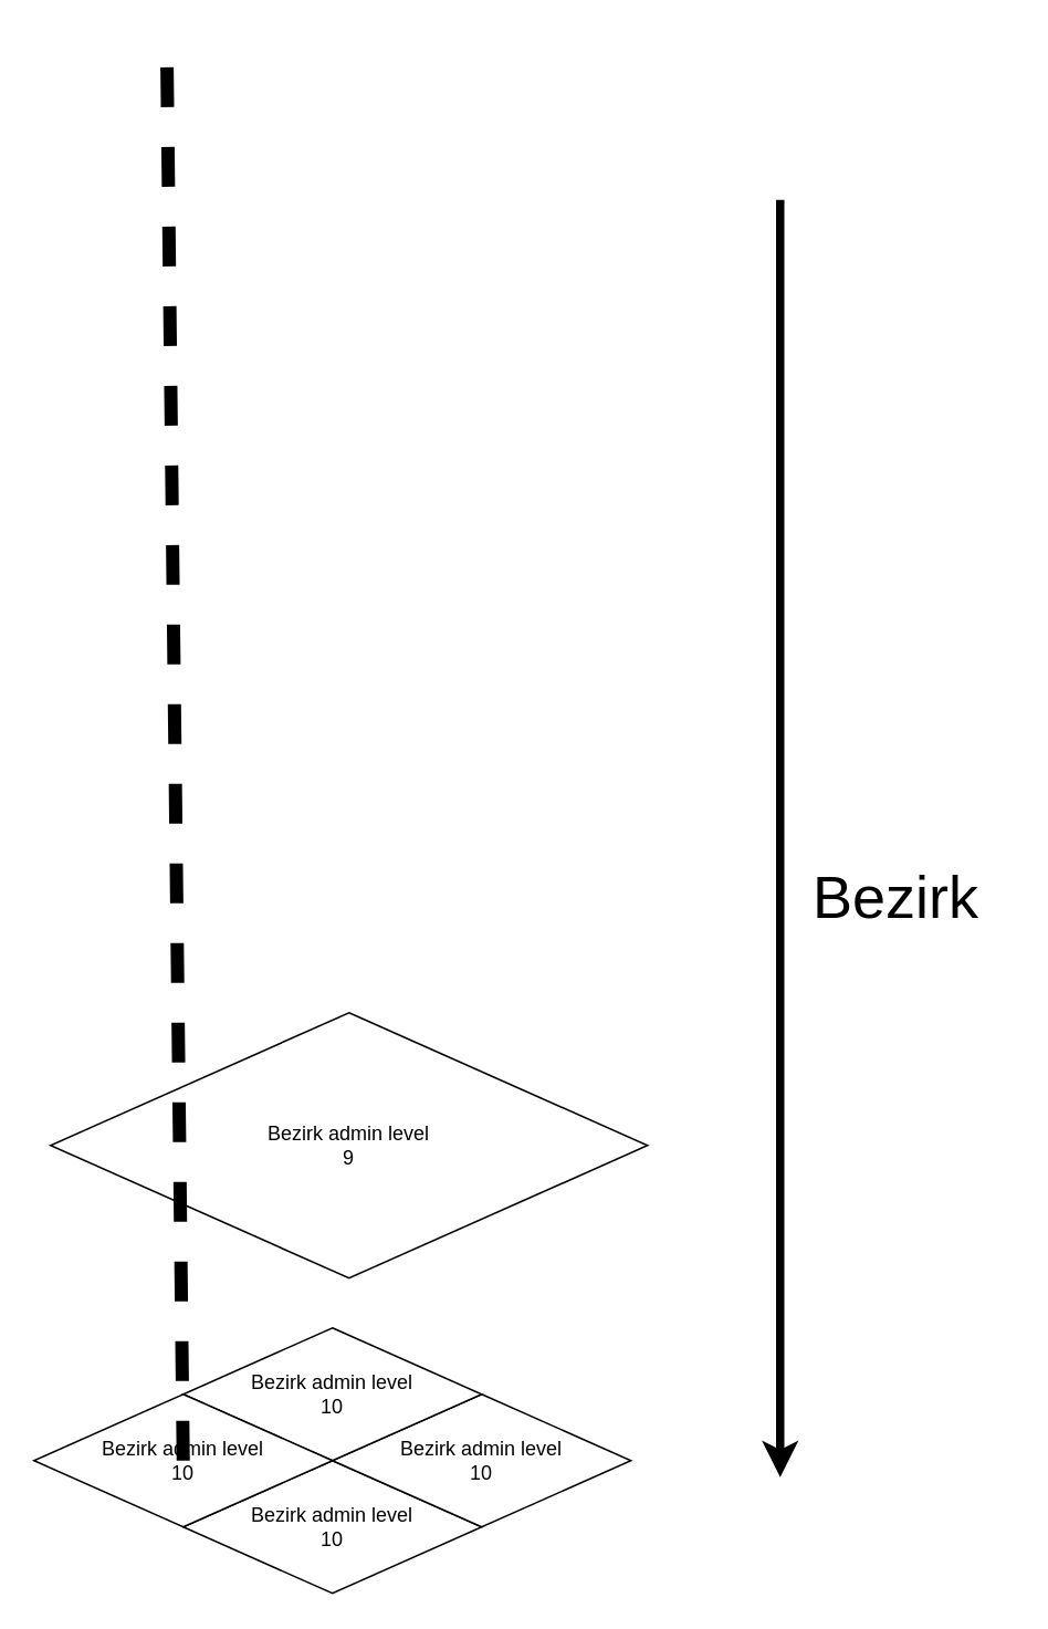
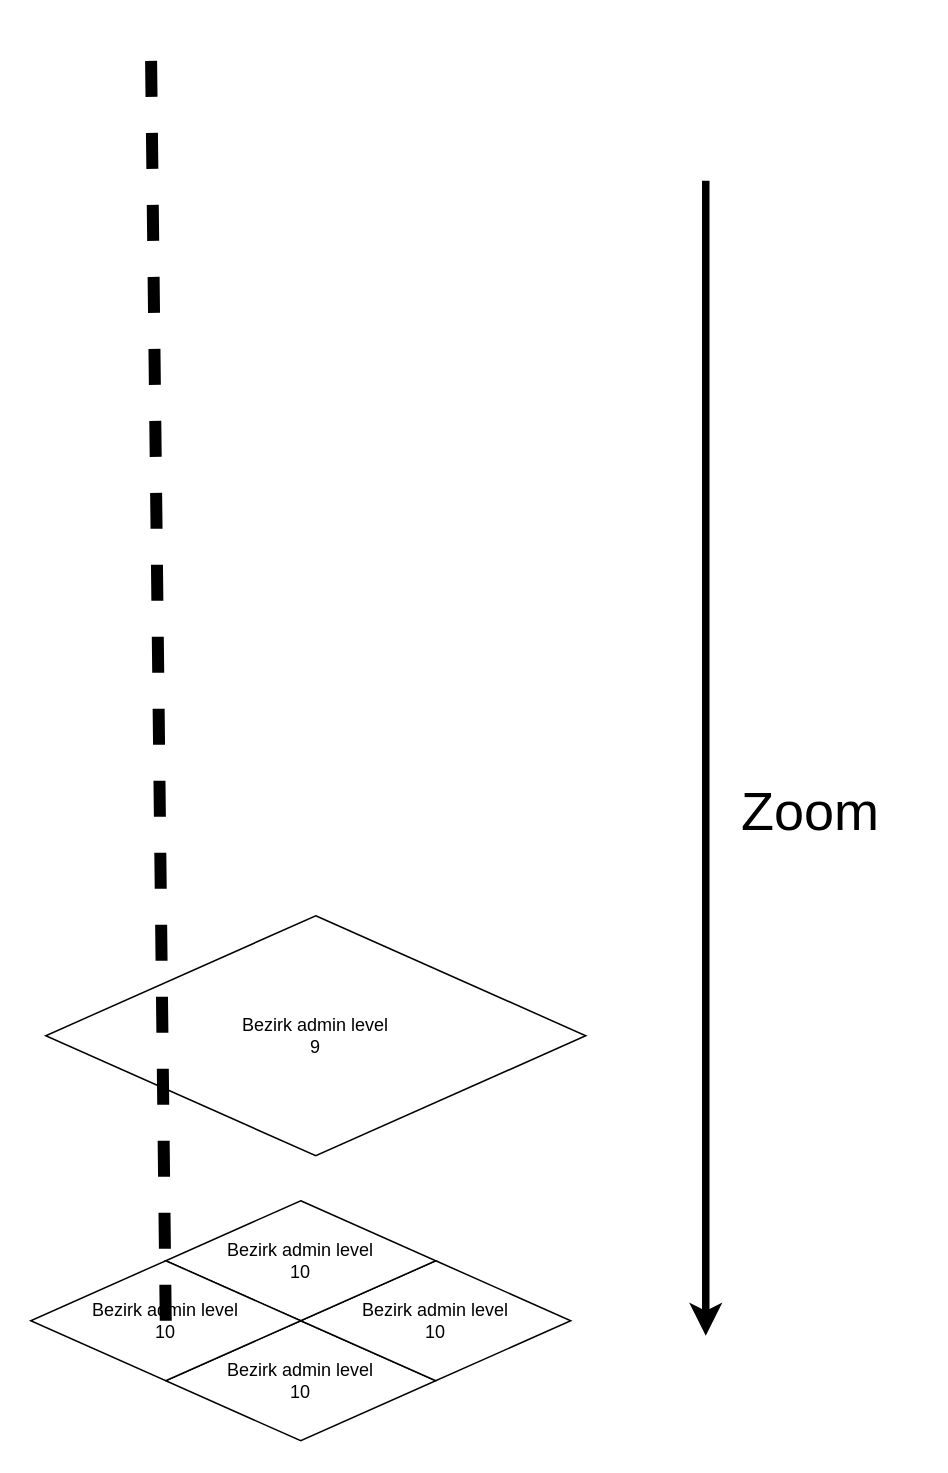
- <mxCell id="9" value="Bezirk" style="text;html=1;fillColor=none;align=center;verticalAlign=middle;whiteSpace=wrap;rounded=0;strokeWidth=5;fontSize=36;" vertex="1" parent="1"><mxGeometry x="470" y="510" width="140" height="60" as="geometry" /></mxCell>
+ <mxCell id="9" value="Zoom" style="text;html=1;fillColor=none;align=center;verticalAlign=middle;whiteSpace=wrap;rounded=0;strokeWidth=5;fontSize=36;" vertex="1" parent="1"><mxGeometry x="470" y="510" width="140" height="60" as="geometry" /></mxCell>
